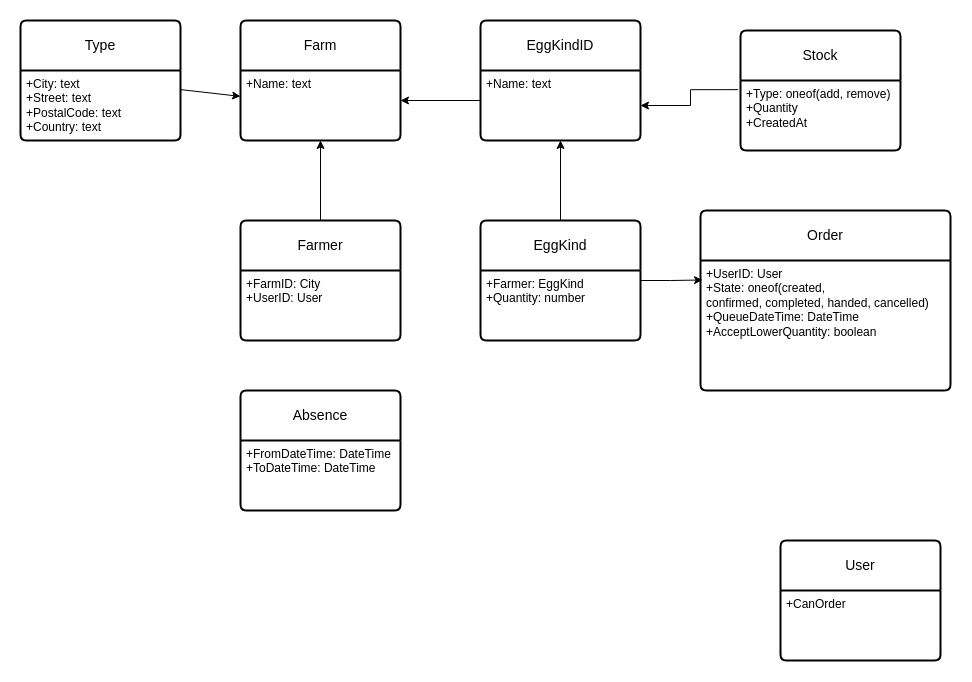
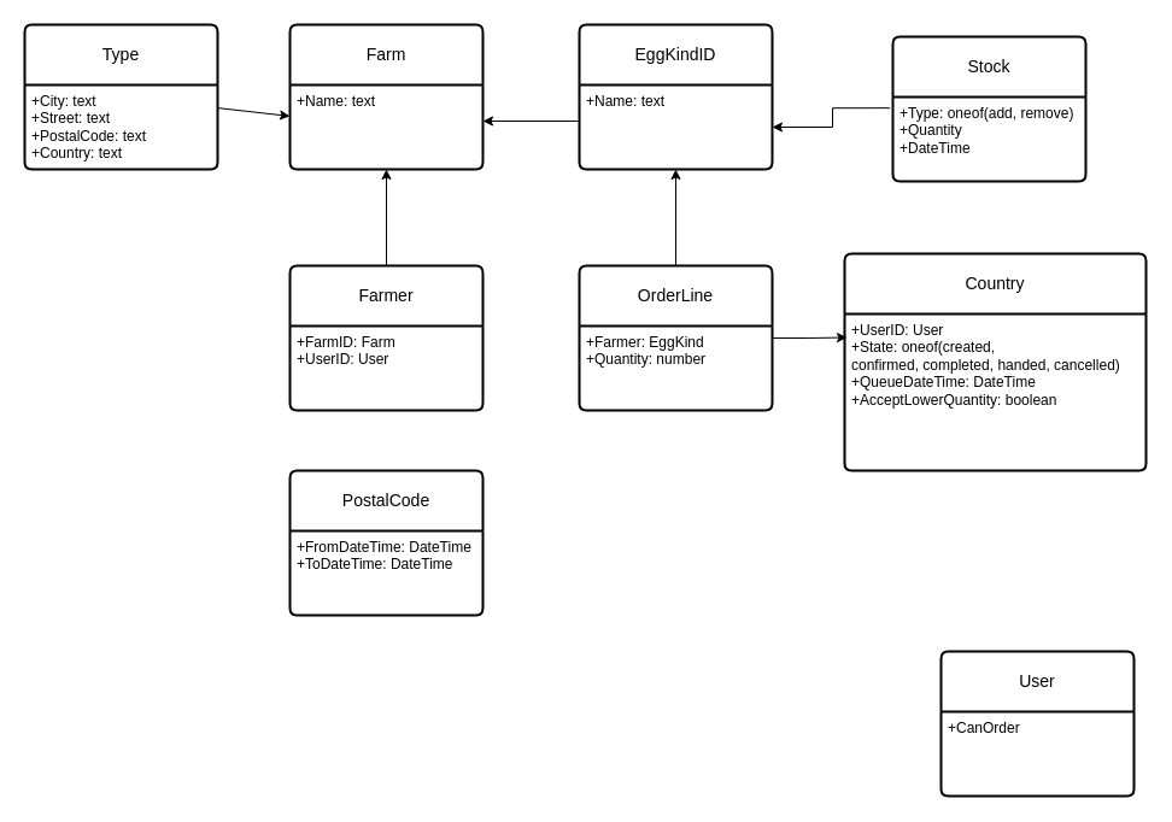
- <mxCell id="9" value="+Type: oneof(add, remove)&lt;br&gt;+Quantity&lt;br&gt;+CreatedAt" style="align=left;strokeColor=none;fillColor=none;spacingLeft=4;fontSize=12;verticalAlign=top;resizable=0;rotatable=0;part=1;html=1;" parent="8" vertex="1"><mxGeometry y="50" width="160" height="70" as="geometry" /></mxCell>
+ <mxCell id="9" value="+Type: oneof(add, remove)&lt;br&gt;+Quantity&lt;br&gt;+DateTime" style="align=left;strokeColor=none;fillColor=none;spacingLeft=4;fontSize=12;verticalAlign=top;resizable=0;rotatable=0;part=1;html=1;" parent="8" vertex="1"><mxGeometry y="50" width="160" height="70" as="geometry" /></mxCell>
- <mxCell id="10" value="Order" style="swimlane;childLayout=stackLayout;horizontal=1;startSize=50;horizontalStack=0;rounded=1;fontSize=14;fontStyle=0;strokeWidth=2;resizeParent=0;resizeLast=1;shadow=0;dashed=0;align=center;arcSize=4;whiteSpace=wrap;html=1;" parent="1" vertex="1"><mxGeometry x="700" y="210" width="250" height="180" as="geometry" /></mxCell>
+ <mxCell id="10" value="Country" style="swimlane;childLayout=stackLayout;horizontal=1;startSize=50;horizontalStack=0;rounded=1;fontSize=14;fontStyle=0;strokeWidth=2;resizeParent=0;resizeLast=1;shadow=0;dashed=0;align=center;arcSize=4;whiteSpace=wrap;html=1;" parent="1" vertex="1"><mxGeometry x="700" y="210" width="250" height="180" as="geometry" /></mxCell>
- <mxCell id="14" value="EggKind" style="swimlane;childLayout=stackLayout;horizontal=1;startSize=50;horizontalStack=0;rounded=1;fontSize=14;fontStyle=0;strokeWidth=2;resizeParent=0;resizeLast=1;shadow=0;dashed=0;align=center;arcSize=4;whiteSpace=wrap;html=1;" parent="1" vertex="1"><mxGeometry x="480" y="220" width="160" height="120" as="geometry" /></mxCell>
+ <mxCell id="14" value="OrderLine" style="swimlane;childLayout=stackLayout;horizontal=1;startSize=50;horizontalStack=0;rounded=1;fontSize=14;fontStyle=0;strokeWidth=2;resizeParent=0;resizeLast=1;shadow=0;dashed=0;align=center;arcSize=4;whiteSpace=wrap;html=1;" parent="1" vertex="1"><mxGeometry x="480" y="220" width="160" height="120" as="geometry" /></mxCell>
- <mxCell id="20" value="+FarmID: City&lt;br&gt;+UserID: User" style="align=left;strokeColor=none;fillColor=none;spacingLeft=4;fontSize=12;verticalAlign=top;resizable=0;rotatable=0;part=1;html=1;" vertex="1" parent="19"><mxGeometry y="50" width="160" height="70" as="geometry" /></mxCell>
+ <mxCell id="20" value="+FarmID: Farm&lt;br&gt;+UserID: User" style="align=left;strokeColor=none;fillColor=none;spacingLeft=4;fontSize=12;verticalAlign=top;resizable=0;rotatable=0;part=1;html=1;" vertex="1" parent="19"><mxGeometry y="50" width="160" height="70" as="geometry" /></mxCell>
- <mxCell id="22" value="Absence" style="swimlane;childLayout=stackLayout;horizontal=1;startSize=50;horizontalStack=0;rounded=1;fontSize=14;fontStyle=0;strokeWidth=2;resizeParent=0;resizeLast=1;shadow=0;dashed=0;align=center;arcSize=4;whiteSpace=wrap;html=1;" vertex="1" parent="1"><mxGeometry x="240" y="390" width="160" height="120" as="geometry" /></mxCell>
+ <mxCell id="22" value="PostalCode" style="swimlane;childLayout=stackLayout;horizontal=1;startSize=50;horizontalStack=0;rounded=1;fontSize=14;fontStyle=0;strokeWidth=2;resizeParent=0;resizeLast=1;shadow=0;dashed=0;align=center;arcSize=4;whiteSpace=wrap;html=1;" vertex="1" parent="1"><mxGeometry x="240" y="390" width="160" height="120" as="geometry" /></mxCell>
